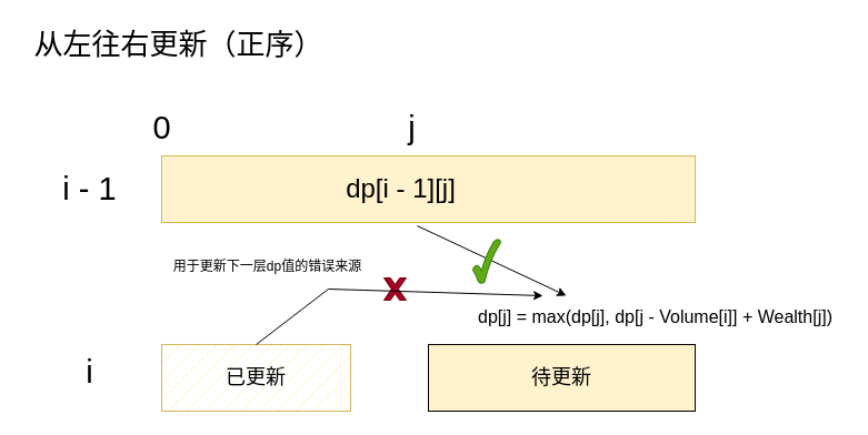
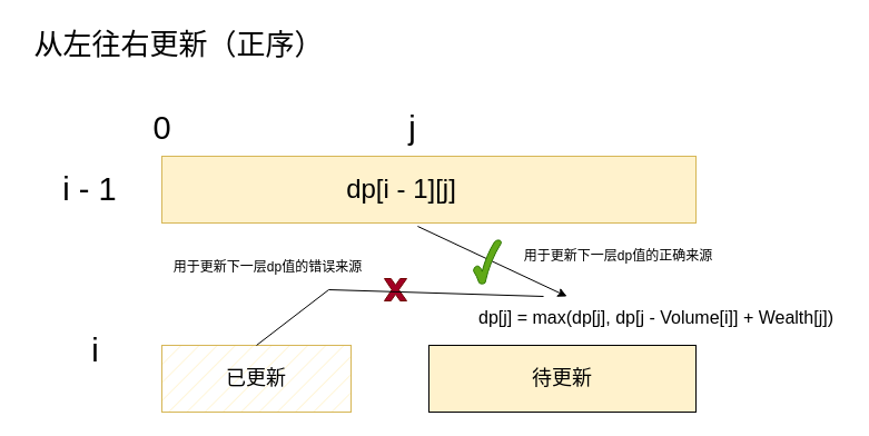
+ <mxCell id="15" value="用于更新下一层dp值的正确来源" style="text;html=1;align=center;verticalAlign=middle;resizable=0;points=[];autosize=1;strokeColor=none;fillColor=none;" vertex="1" parent="1"><mxGeometry x="460" y="215" width="190" height="30" as="geometry" /></mxCell>
- <mxCell id="16" value="" style="endArrow=classic;html=1;rounded=0;exitX=0.5;exitY=0;exitDx=0;exitDy=0;entryX=0.203;entryY=-0.133;entryDx=0;entryDy=0;entryPerimeter=0;" edge="1" parent="1" source="10" target="12"><mxGeometry width="50" height="50" relative="1" as="geometry"><mxPoint x="275" y="295" as="sourcePoint" /><mxPoint x="365" y="260" as="targetPoint" /><Array as="points"><mxPoint x="295" y="260" /></Array></mxGeometry></mxCell>
+ <mxCell id="16" value="" style="endArrow=none;html=1;rounded=0;exitX=0.5;exitY=0;exitDx=0;exitDy=0;entryX=0.203;entryY=-0.133;entryDx=0;entryDy=0;entryPerimeter=0;" edge="1" parent="1" source="10" target="12"><mxGeometry width="50" height="50" relative="1" as="geometry"><mxPoint x="275" y="295" as="sourcePoint" /><mxPoint x="365" y="260" as="targetPoint" /><Array as="points"><mxPoint x="295" y="260" /></Array></mxGeometry></mxCell>
- <mxCell id="6" value="&lt;font style=&quot;font-size: 29px;&quot;&gt;i&lt;/font&gt;" style="text;html=1;align=center;verticalAlign=middle;resizable=0;points=[];autosize=1;strokeColor=none;fillColor=none;" vertex="1" parent="1"><mxGeometry x="65" y="310" width="30" height="50" as="geometry" /></mxCell>
+ <mxCell id="6" value="&lt;font style=&quot;font-size: 29px;&quot;&gt;i&lt;/font&gt;" style="text;html=1;align=center;verticalAlign=middle;resizable=0;points=[];autosize=1;strokeColor=none;fillColor=none;" vertex="1" parent="1"><mxGeometry x="70" y="290" width="30" height="50" as="geometry" /></mxCell>
